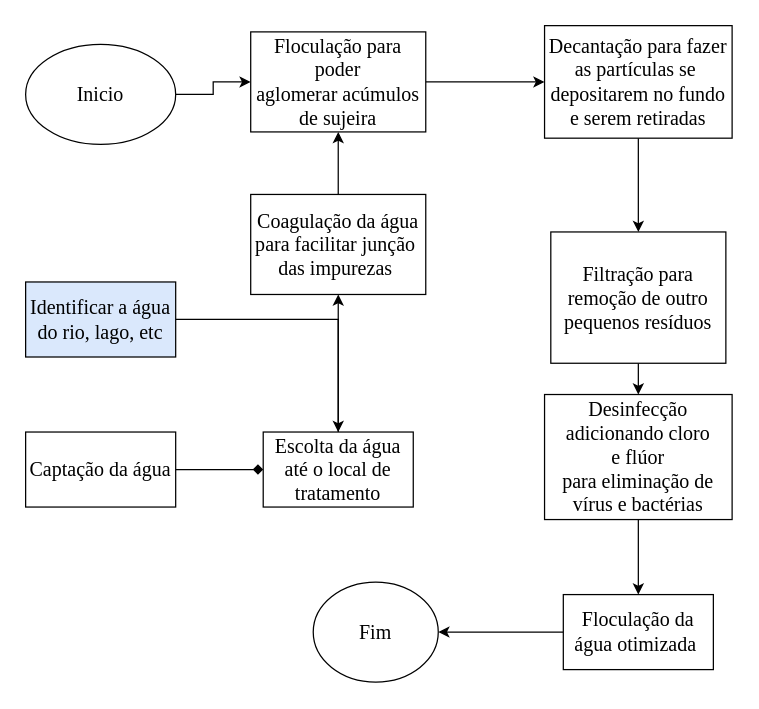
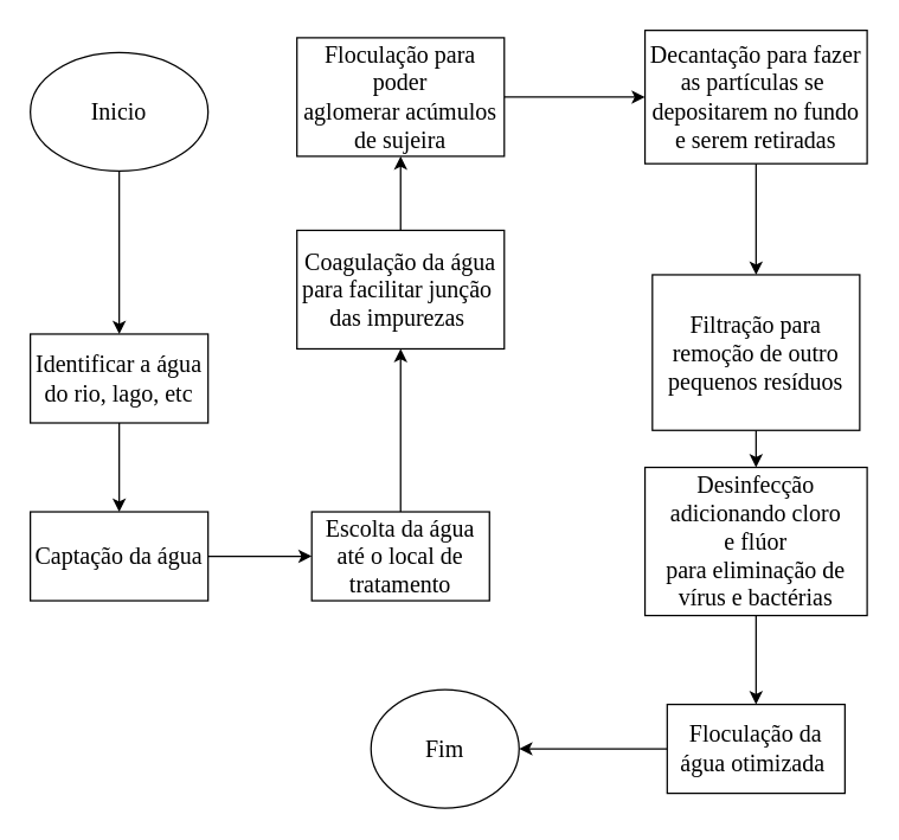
- <mxCell id="2" style="edgeStyle=orthogonalEdgeStyle;rounded=0;orthogonalLoop=1;jettySize=auto;html=1;fontFamily=Times New Roman;fontSize=16;" edge="1" parent="1" source="3" target="13"><mxGeometry relative="1" as="geometry" /></mxCell>
+ <mxCell id="2" style="edgeStyle=orthogonalEdgeStyle;rounded=0;orthogonalLoop=1;jettySize=auto;html=1;fontFamily=Times New Roman;fontSize=16;" edge="1" parent="1" source="3" target="5"><mxGeometry relative="1" as="geometry" /></mxCell>
- <mxCell id="5" value="Identificar a água do rio, lago, etc" style="rounded=0;whiteSpace=wrap;html=1;fontFamily=Times New Roman;fontSize=16;fillColor=#dae8fc;" vertex="1" parent="1"><mxGeometry x="20" y="225" width="120" height="60" as="geometry" /></mxCell>
+ <mxCell id="5" value="Identificar a água do rio, lago, etc" style="rounded=0;whiteSpace=wrap;html=1;fontFamily=Times New Roman;fontSize=16;" vertex="1" parent="1"><mxGeometry x="20" y="225" width="120" height="60" as="geometry" /></mxCell>
- <mxCell id="4" value="" style="edgeStyle=orthogonalEdgeStyle;rounded=0;orthogonalLoop=1;jettySize=auto;html=1;fontFamily=Times New Roman;fontSize=16;" edge="1" parent="1" source="5" target="9"><mxGeometry relative="1" as="geometry" /></mxCell>
+ <mxCell id="4" value="" style="edgeStyle=orthogonalEdgeStyle;rounded=0;orthogonalLoop=1;jettySize=auto;html=1;fontFamily=Times New Roman;fontSize=16;" edge="1" parent="1" source="5" target="7"><mxGeometry relative="1" as="geometry" /></mxCell>
- <mxCell id="6" value="" style="edgeStyle=orthogonalEdgeStyle;rounded=0;orthogonalLoop=1;jettySize=auto;html=1;fontFamily=Times New Roman;fontSize=16;endArrow=diamond;" edge="1" parent="1" source="7" target="9"><mxGeometry relative="1" as="geometry" /></mxCell>
+ <mxCell id="6" value="" style="edgeStyle=orthogonalEdgeStyle;rounded=0;orthogonalLoop=1;jettySize=auto;html=1;fontFamily=Times New Roman;fontSize=16;" edge="1" parent="1" source="7" target="9"><mxGeometry relative="1" as="geometry" /></mxCell>
